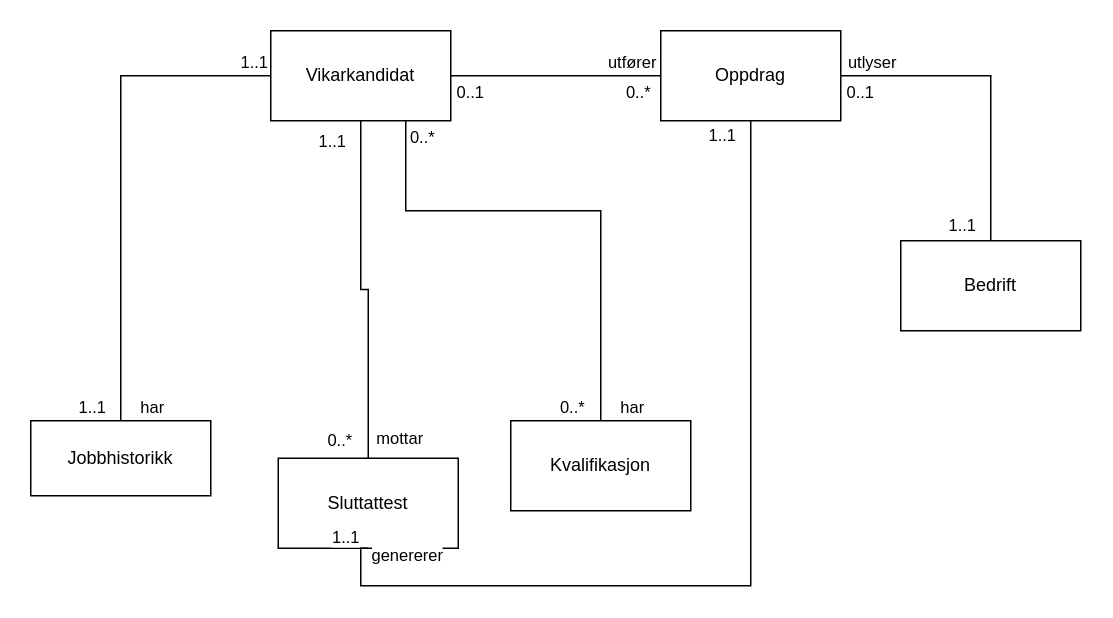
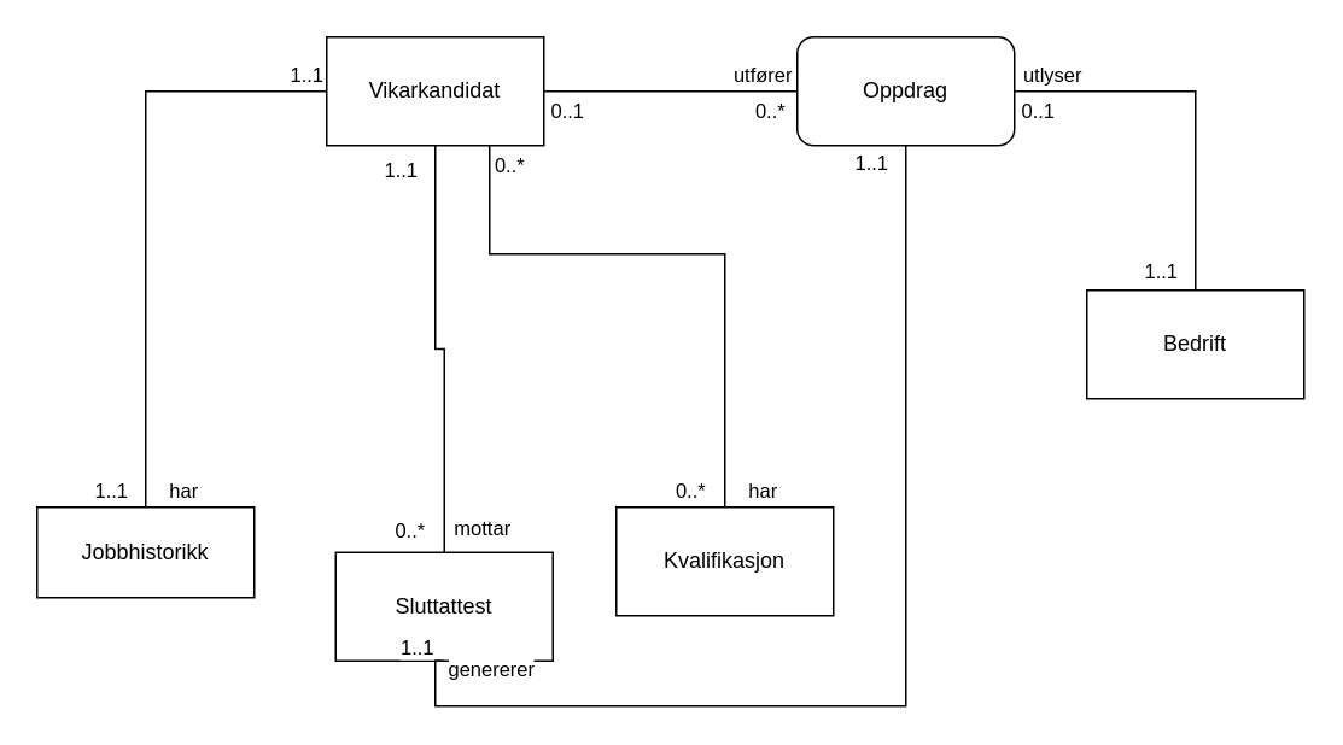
- <mxCell id="20" value="Oppdrag" style="rounded=0;whiteSpace=wrap;html=1;" vertex="1" parent="1"><mxGeometry x="440" y="20" width="120" height="60" as="geometry" /></mxCell>
+ <mxCell id="20" value="Oppdrag" style="whiteSpace=wrap;html=1;rounded=1;" vertex="1" parent="1"><mxGeometry x="440" y="20" width="120" height="60" as="geometry" /></mxCell>
